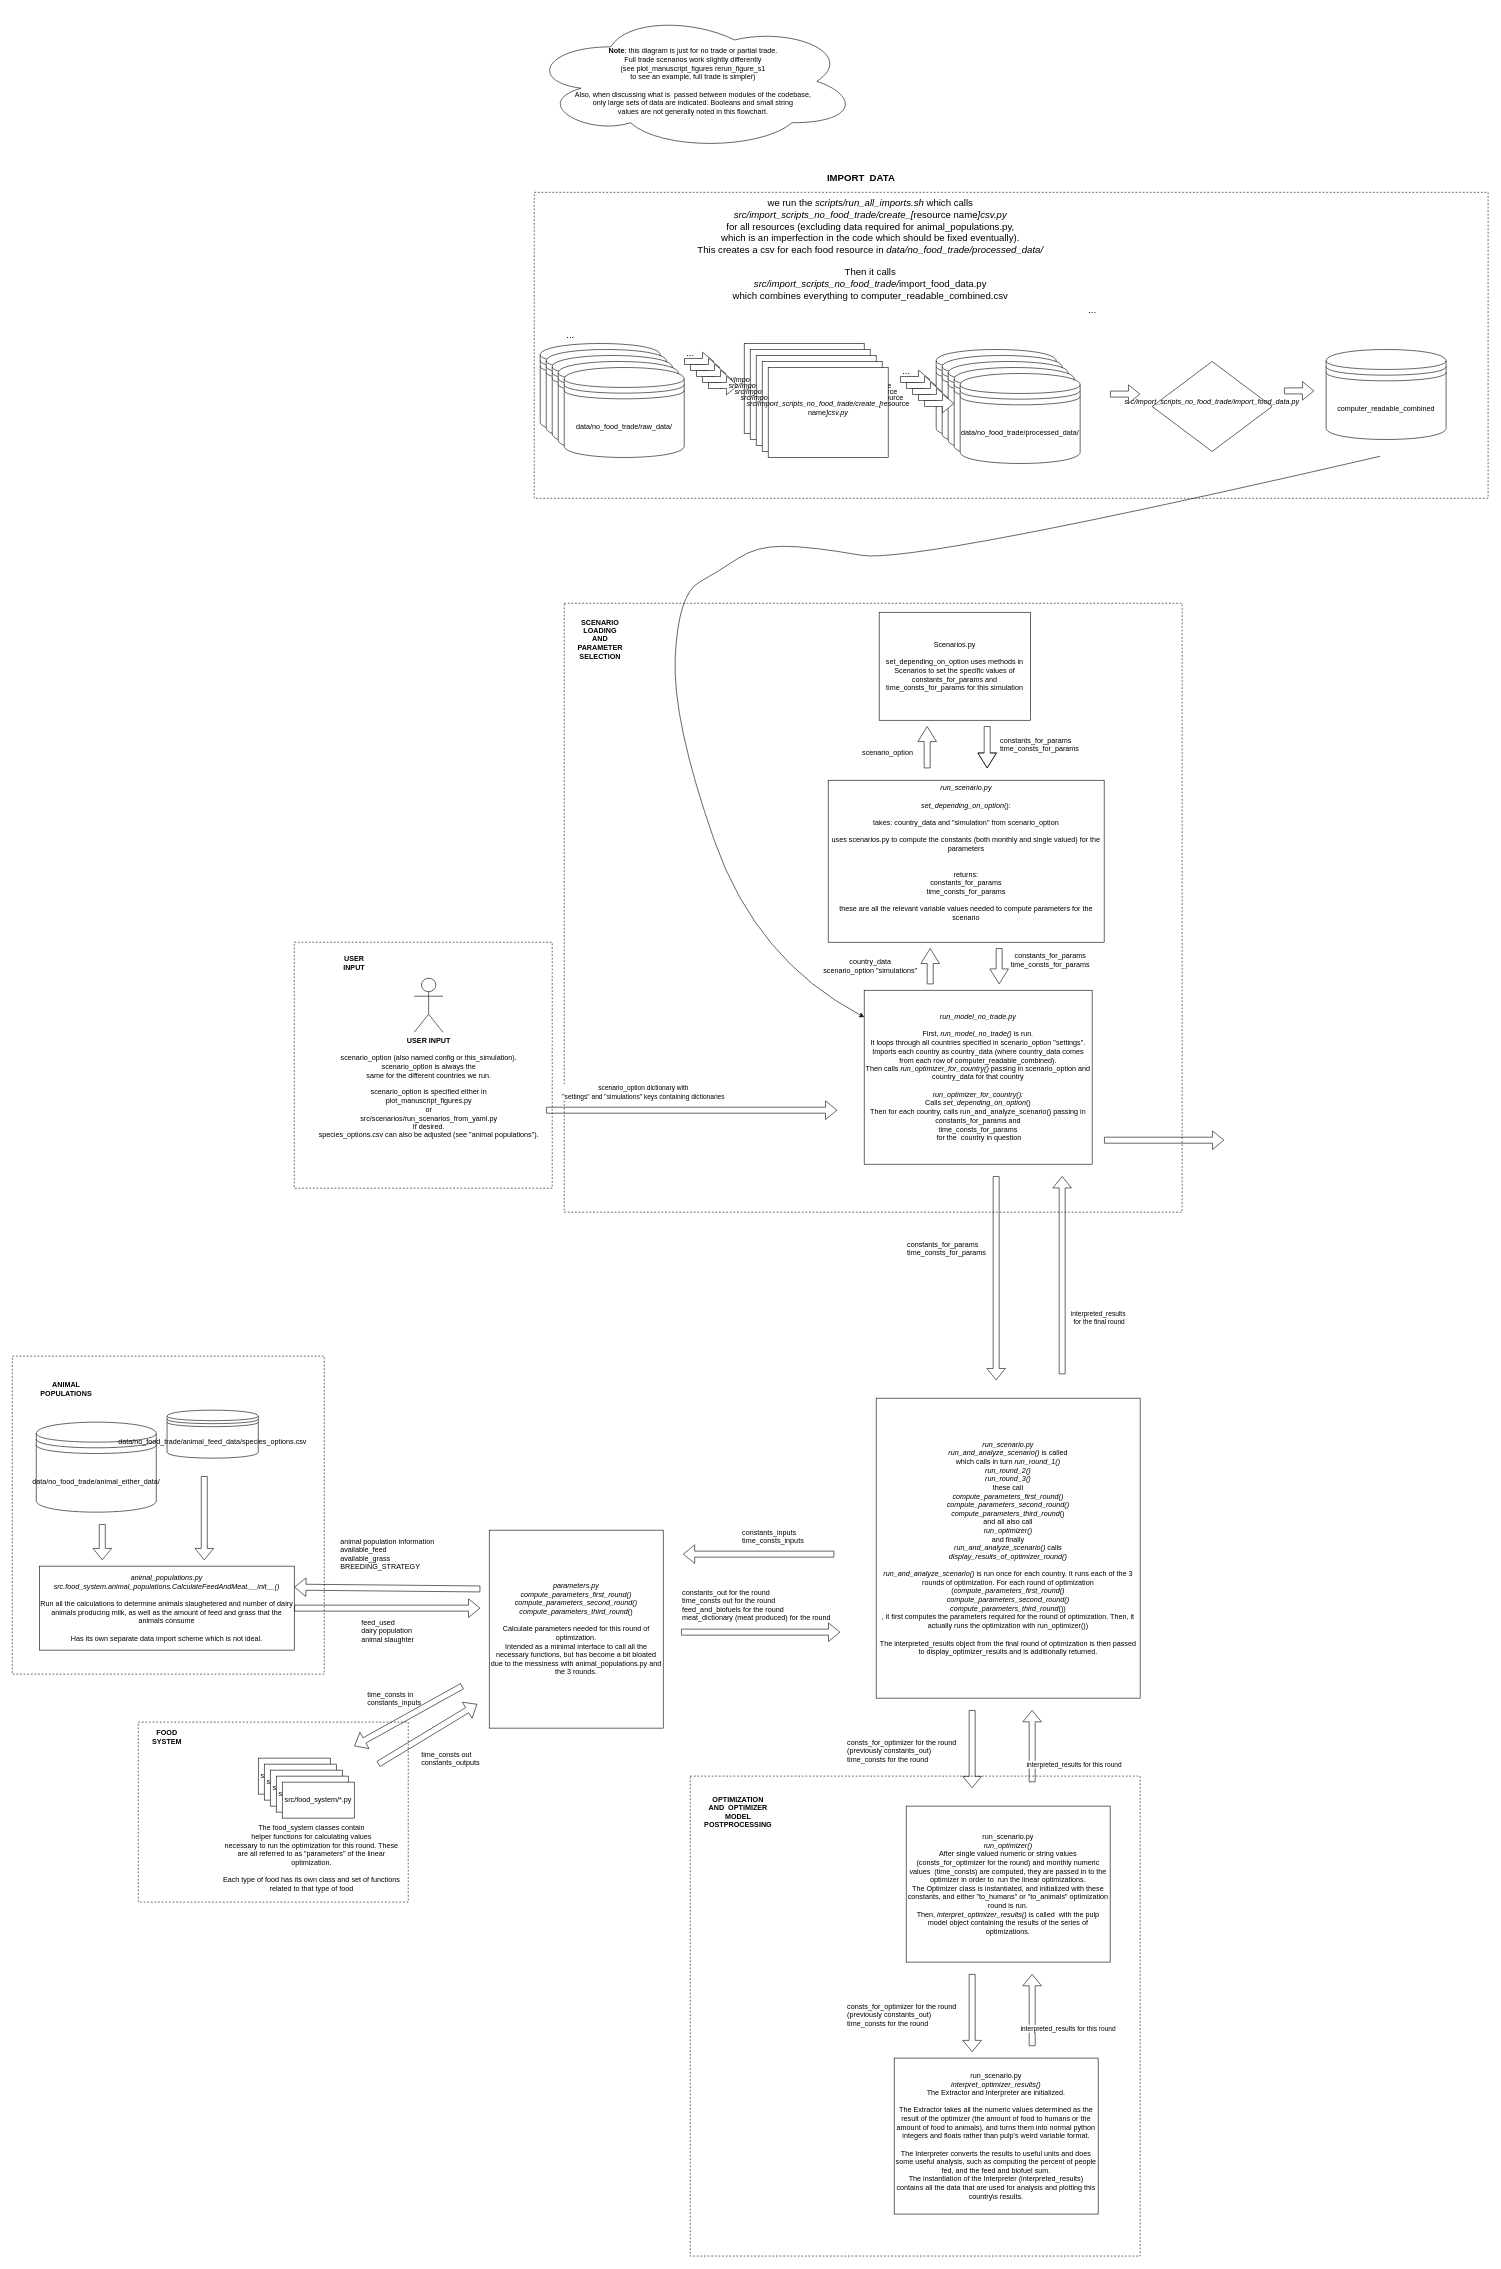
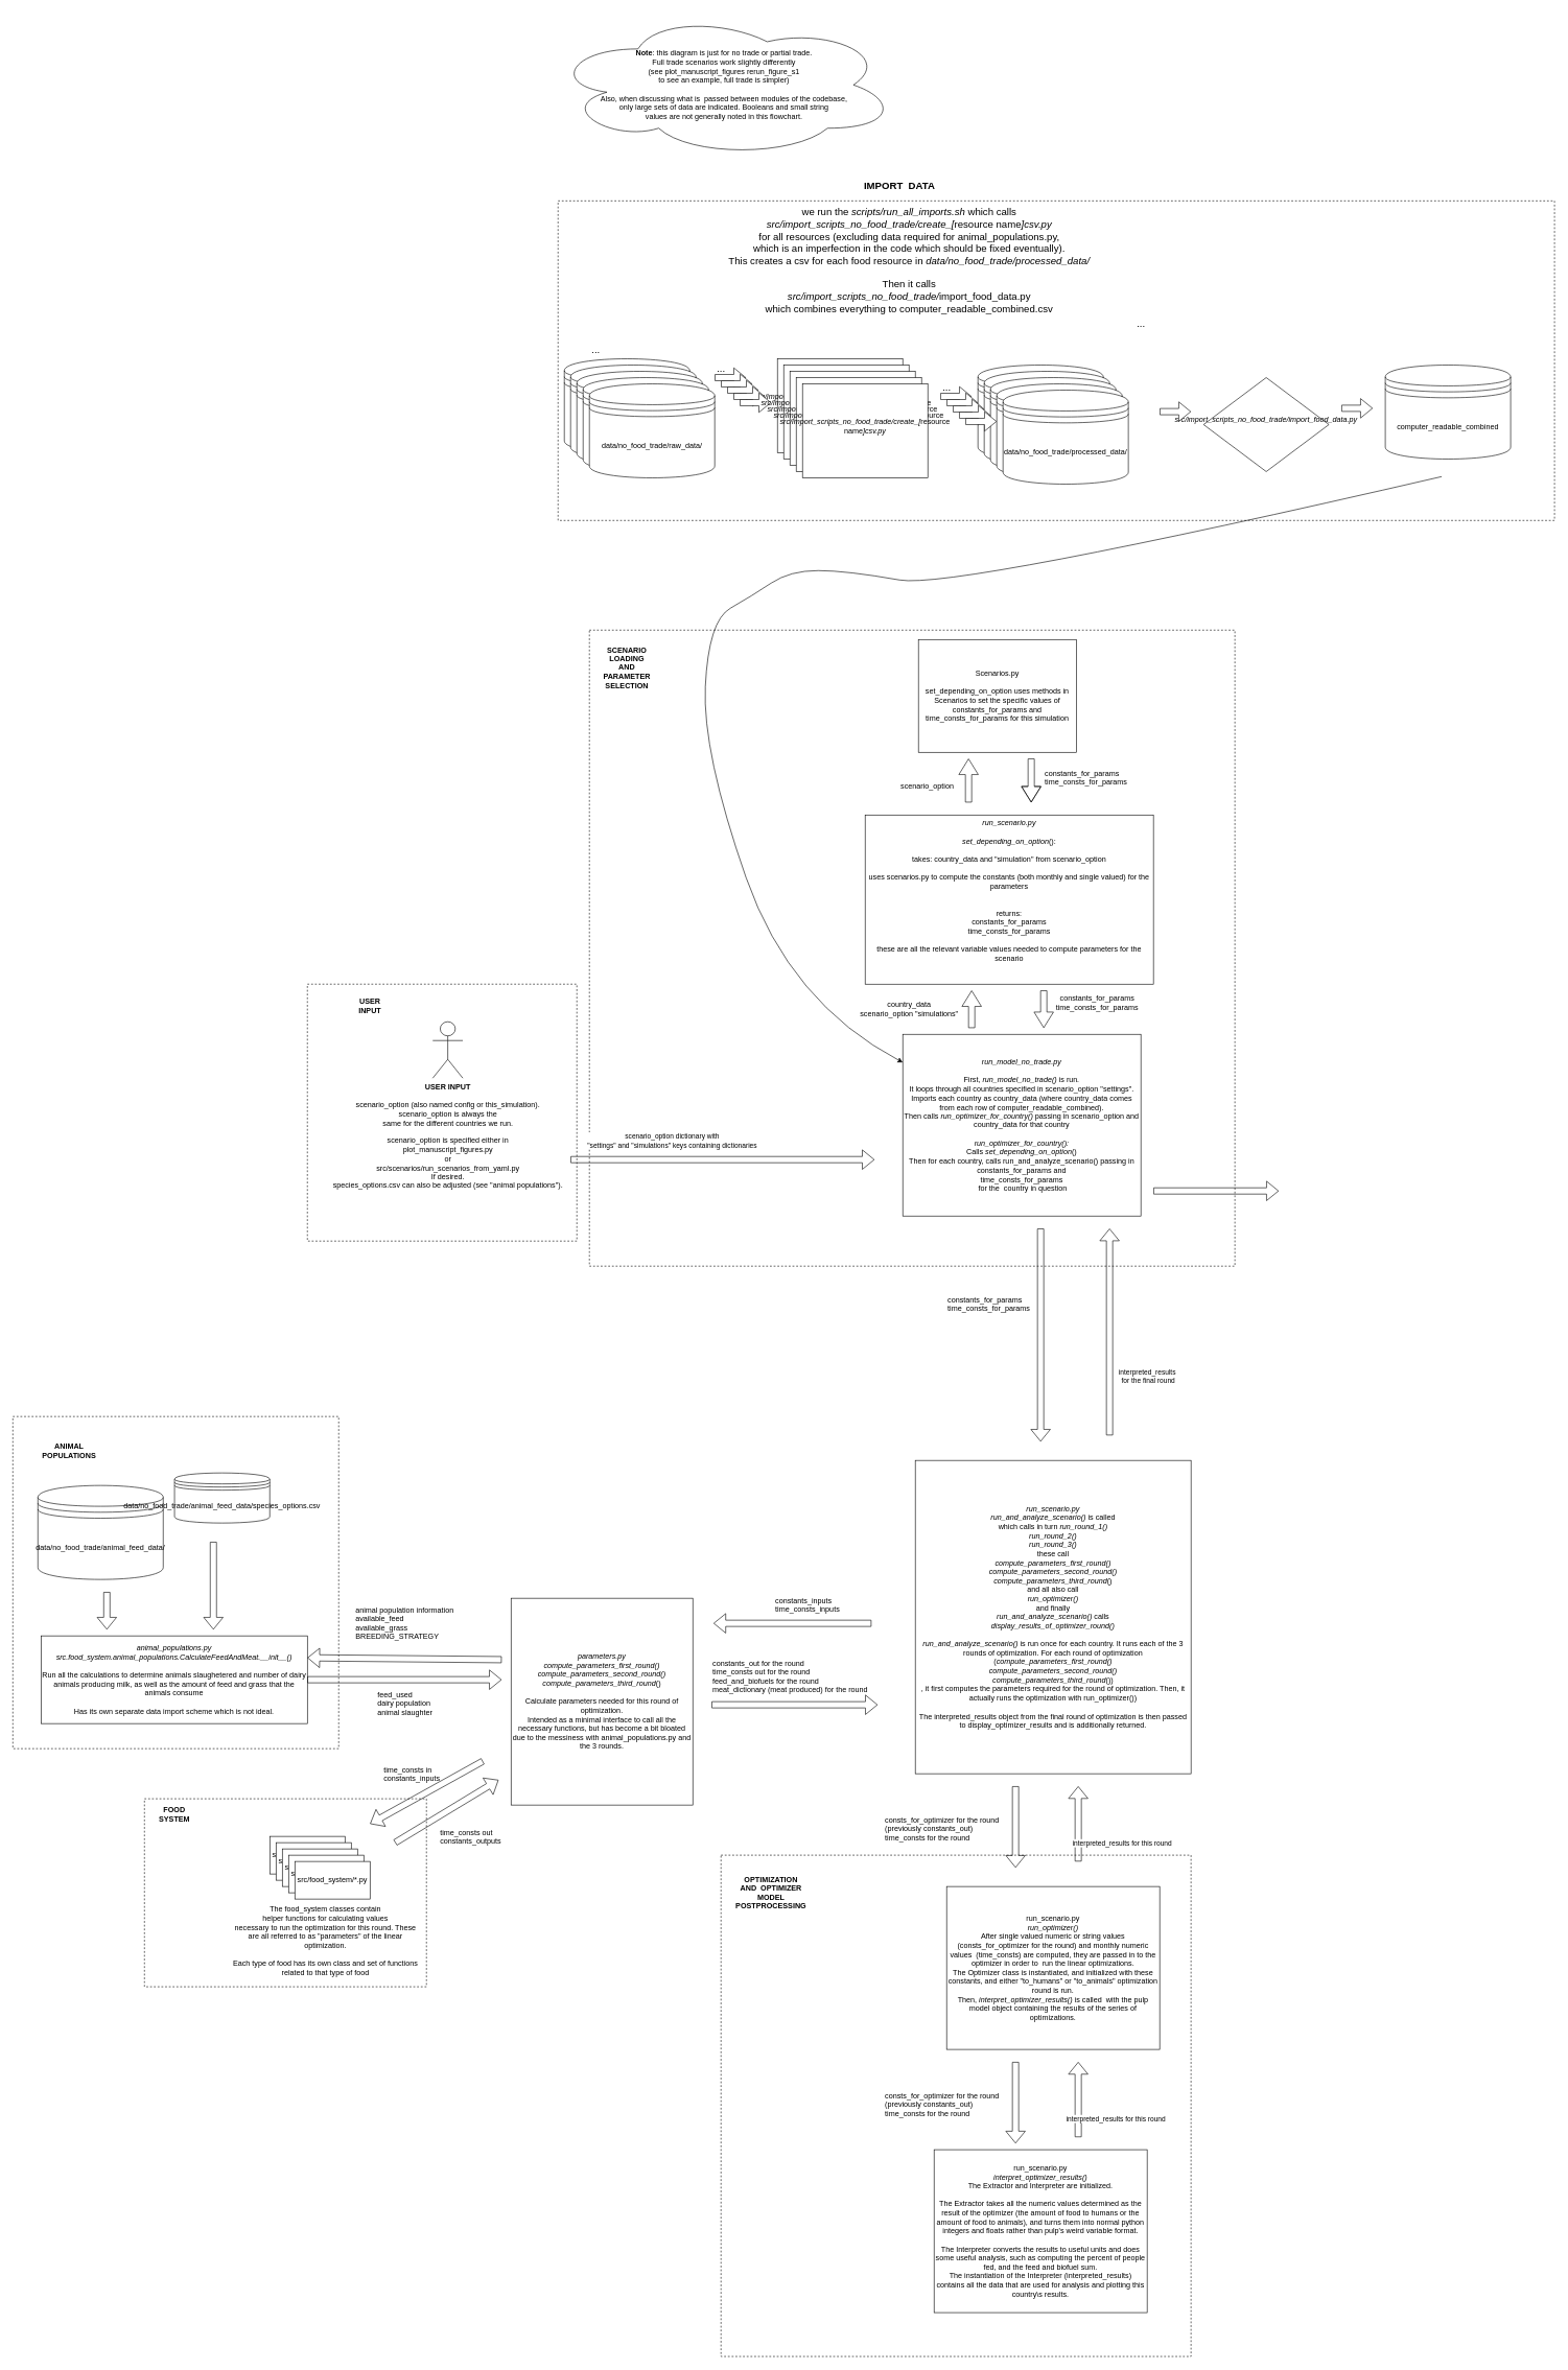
- <mxCell id="64" value="data/no_food_trade/animal_either_data/" style="shape=datastore;whiteSpace=wrap;html=1;" parent="1" vertex="1"><mxGeometry x="60" y="2370" width="200" height="150" as="geometry" /></mxCell>
+ <mxCell id="64" value="data/no_food_trade/animal_feed_data/" style="shape=datastore;whiteSpace=wrap;html=1;" parent="1" vertex="1"><mxGeometry x="60" y="2370" width="200" height="150" as="geometry" /></mxCell>
